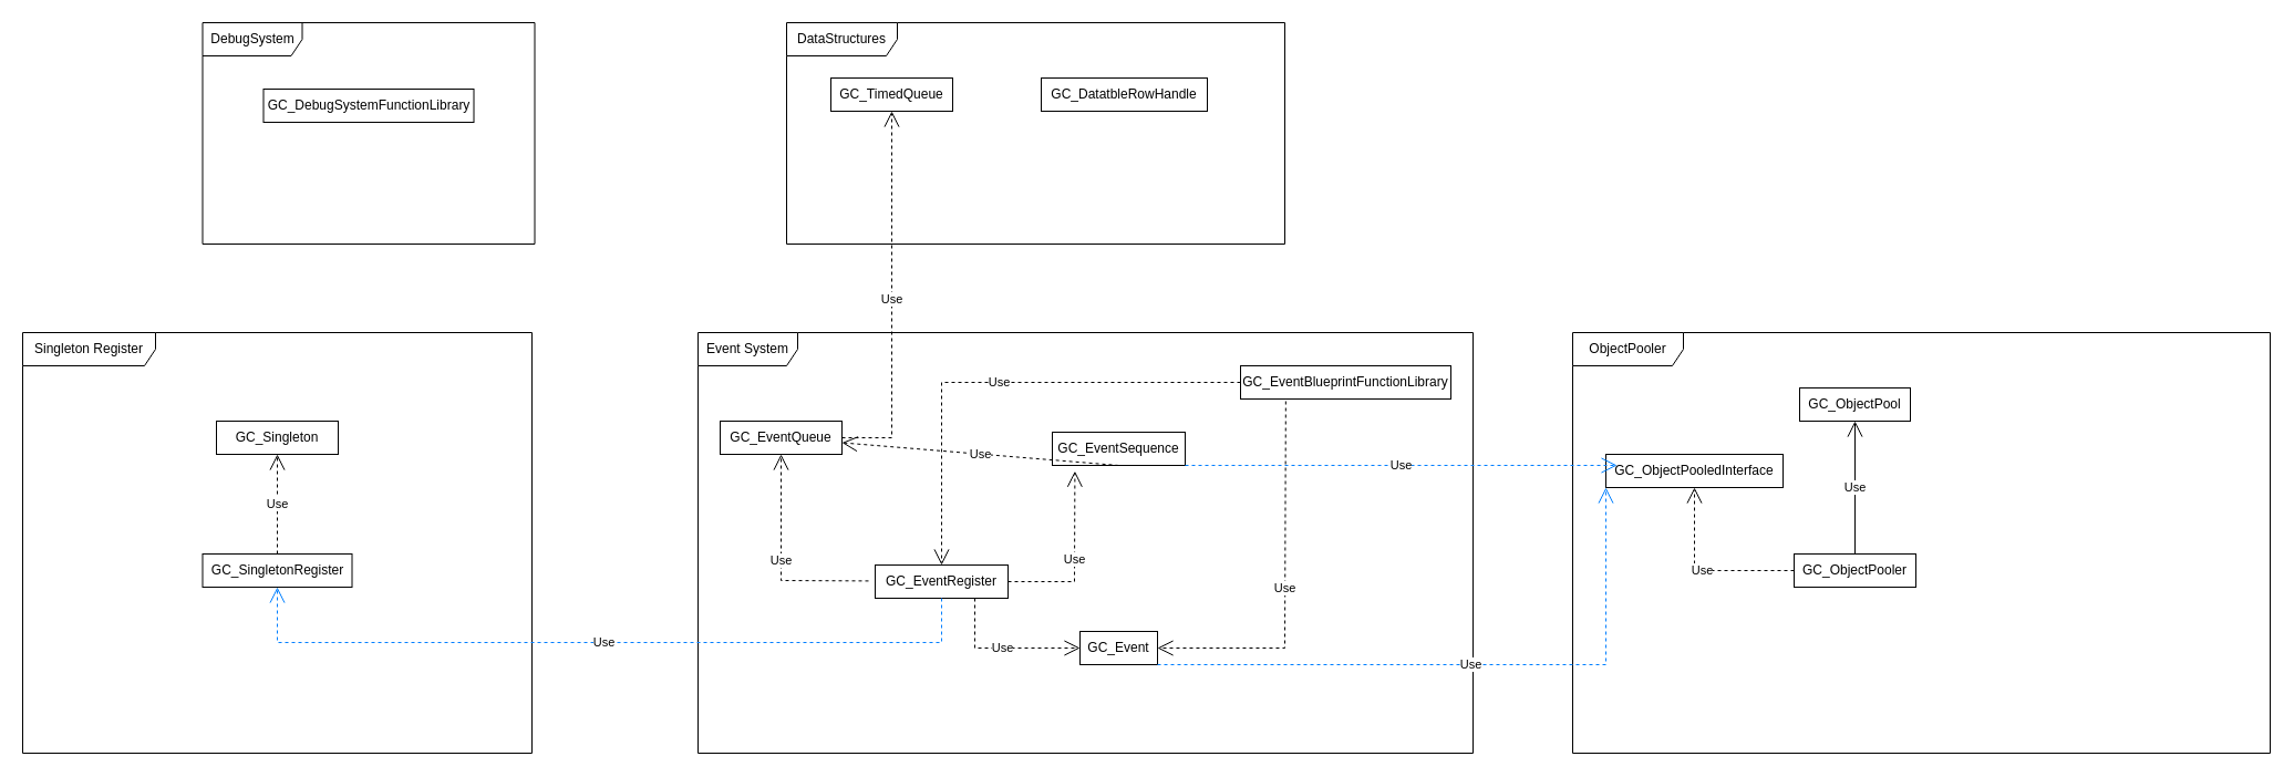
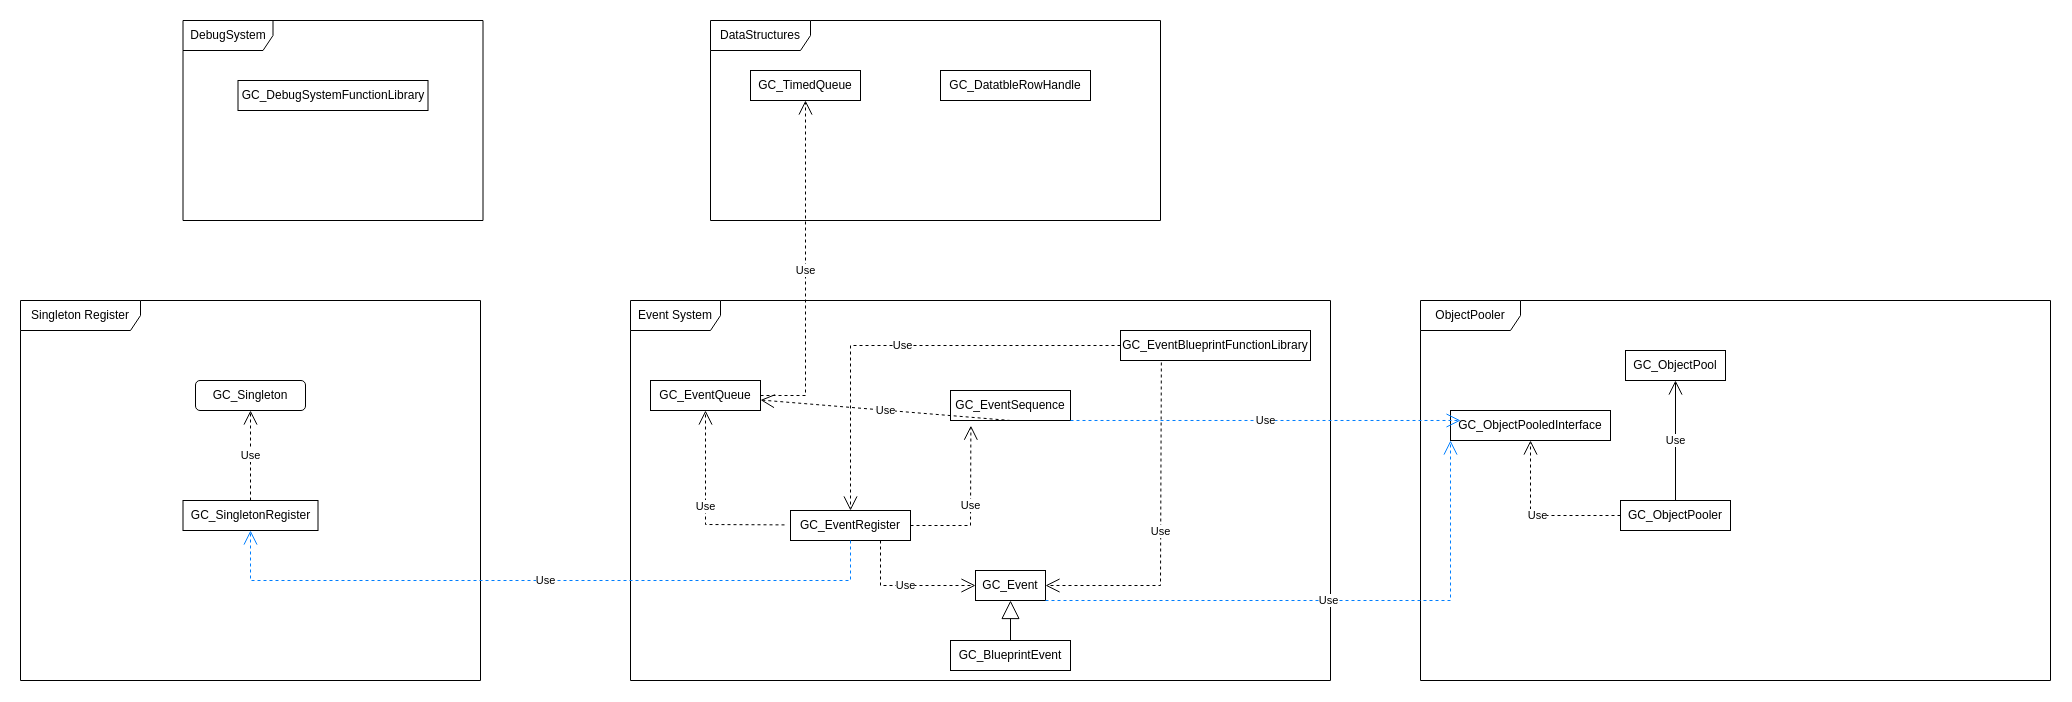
- <mxCell id="28" value="GC_Singleton" style="html=1;whiteSpace=wrap;" parent="1" vertex="1"><mxGeometry x="195" y="380" width="110" height="30" as="geometry" /></mxCell>
+ <mxCell id="28" value="GC_Singleton" style="html=1;whiteSpace=wrap;rounded=1;" parent="1" vertex="1"><mxGeometry x="195" y="380" width="110" height="30" as="geometry" /></mxCell>
+ <mxCell id="5" value="" style="endArrow=block;endSize=16;endFill=0;html=1;rounded=0;entryX=0.5;entryY=1;entryDx=0;entryDy=0;exitX=0.5;exitY=0;exitDx=0;exitDy=0;" parent="1" source="4" target="3" edge="1"><mxGeometry width="160" relative="1" as="geometry"><mxPoint x="815" y="730" as="sourcePoint" /><mxPoint x="975" y="730" as="targetPoint" /></mxGeometry></mxCell>
+ <mxCell id="4" value="GC_BlueprintEvent" style="html=1;whiteSpace=wrap;" parent="1" vertex="1"><mxGeometry x="950" y="640" width="120" height="30" as="geometry" /></mxCell>
